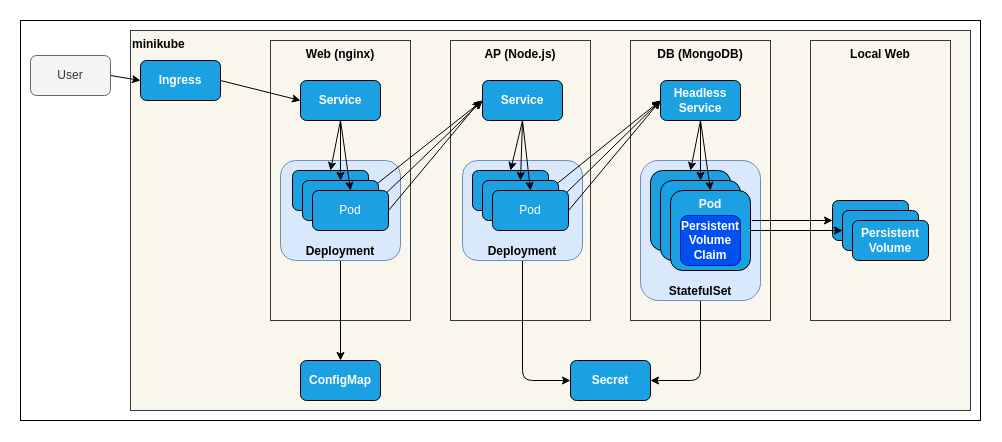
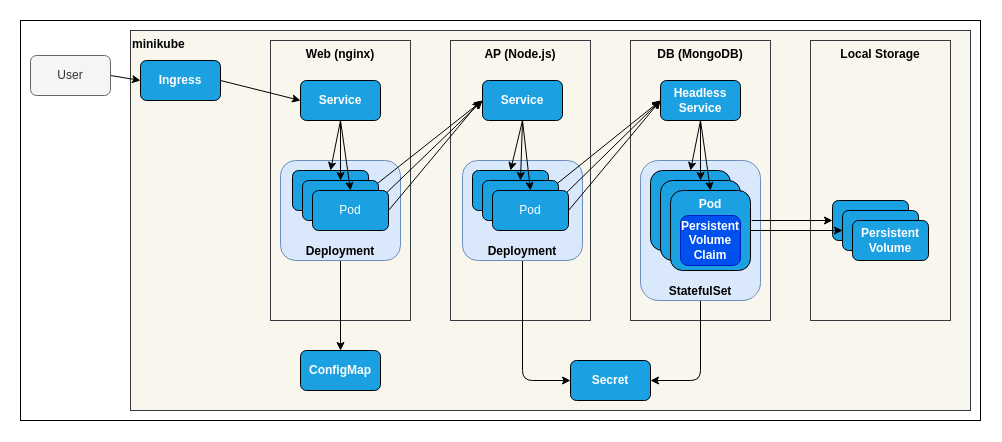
- <mxCell id="4" value="Local Web" style="rounded=0;whiteSpace=wrap;html=1;verticalAlign=top;fontStyle=1;fillColor=#f9f7ed;strokeColor=#36393d;fontColor=#000000;" parent="1" vertex="1"><mxGeometry x="810" y="40" width="140" height="280" as="geometry" /></mxCell>
+ <mxCell id="4" value="Local Storage" style="rounded=0;whiteSpace=wrap;html=1;verticalAlign=top;fontStyle=1;fillColor=#f9f7ed;strokeColor=#36393d;fontColor=#000000;" parent="1" vertex="1"><mxGeometry x="810" y="40" width="140" height="280" as="geometry" /></mxCell>
- <mxCell id="45" value="ConfigMap" style="rounded=1;whiteSpace=wrap;html=1;fillColor=#1ba1e2;fontColor=#ffffff;strokeColor=#000000;fontStyle=1" parent="1" vertex="1"><mxGeometry x="300" y="360" width="80" height="40" as="geometry" /></mxCell>
+ <mxCell id="45" value="ConfigMap" style="rounded=1;whiteSpace=wrap;html=1;fillColor=#1ba1e2;fontColor=#ffffff;strokeColor=#000000;fontStyle=1" parent="1" vertex="1"><mxGeometry x="300" y="350" width="80" height="40" as="geometry" /></mxCell>
